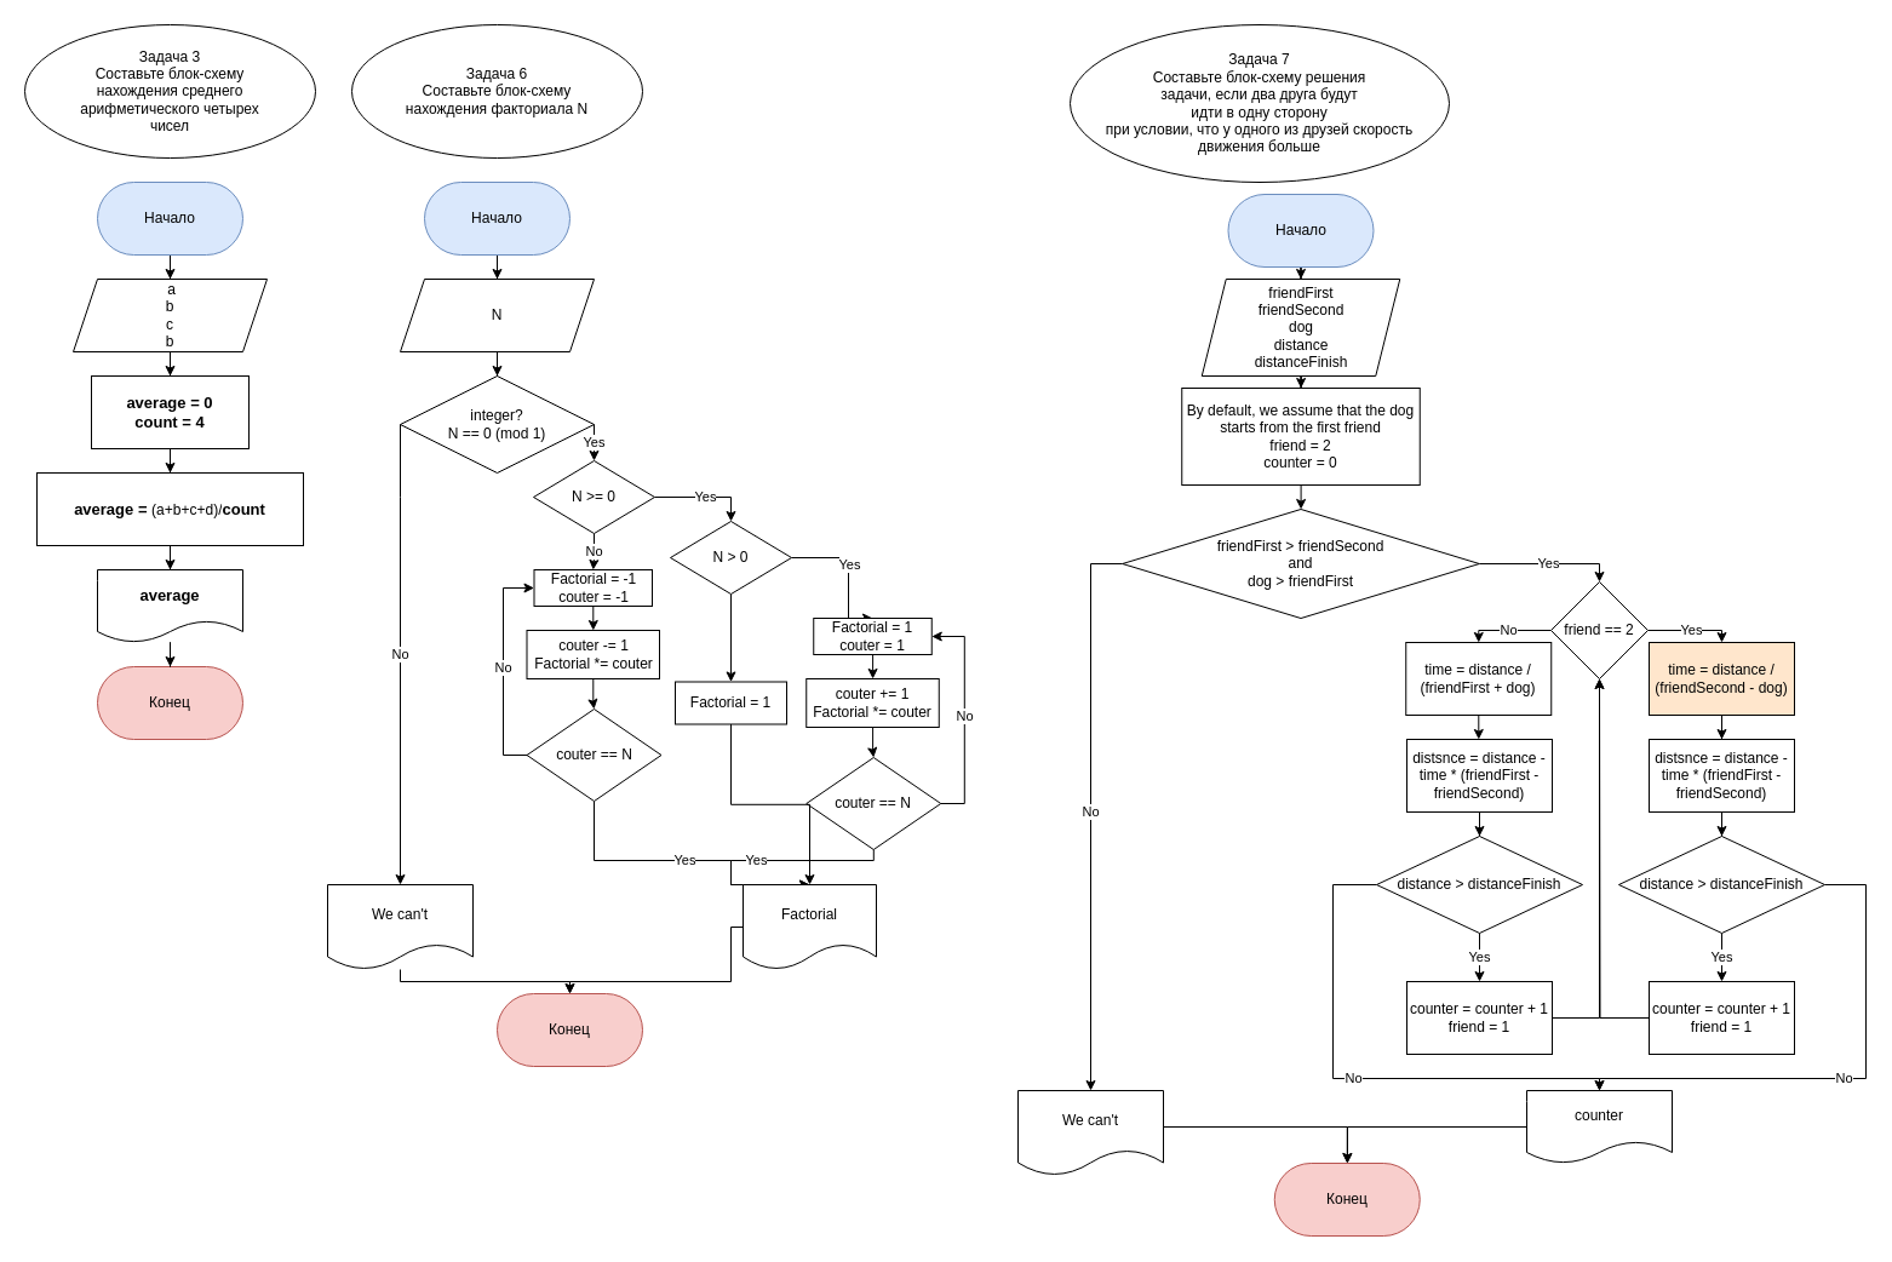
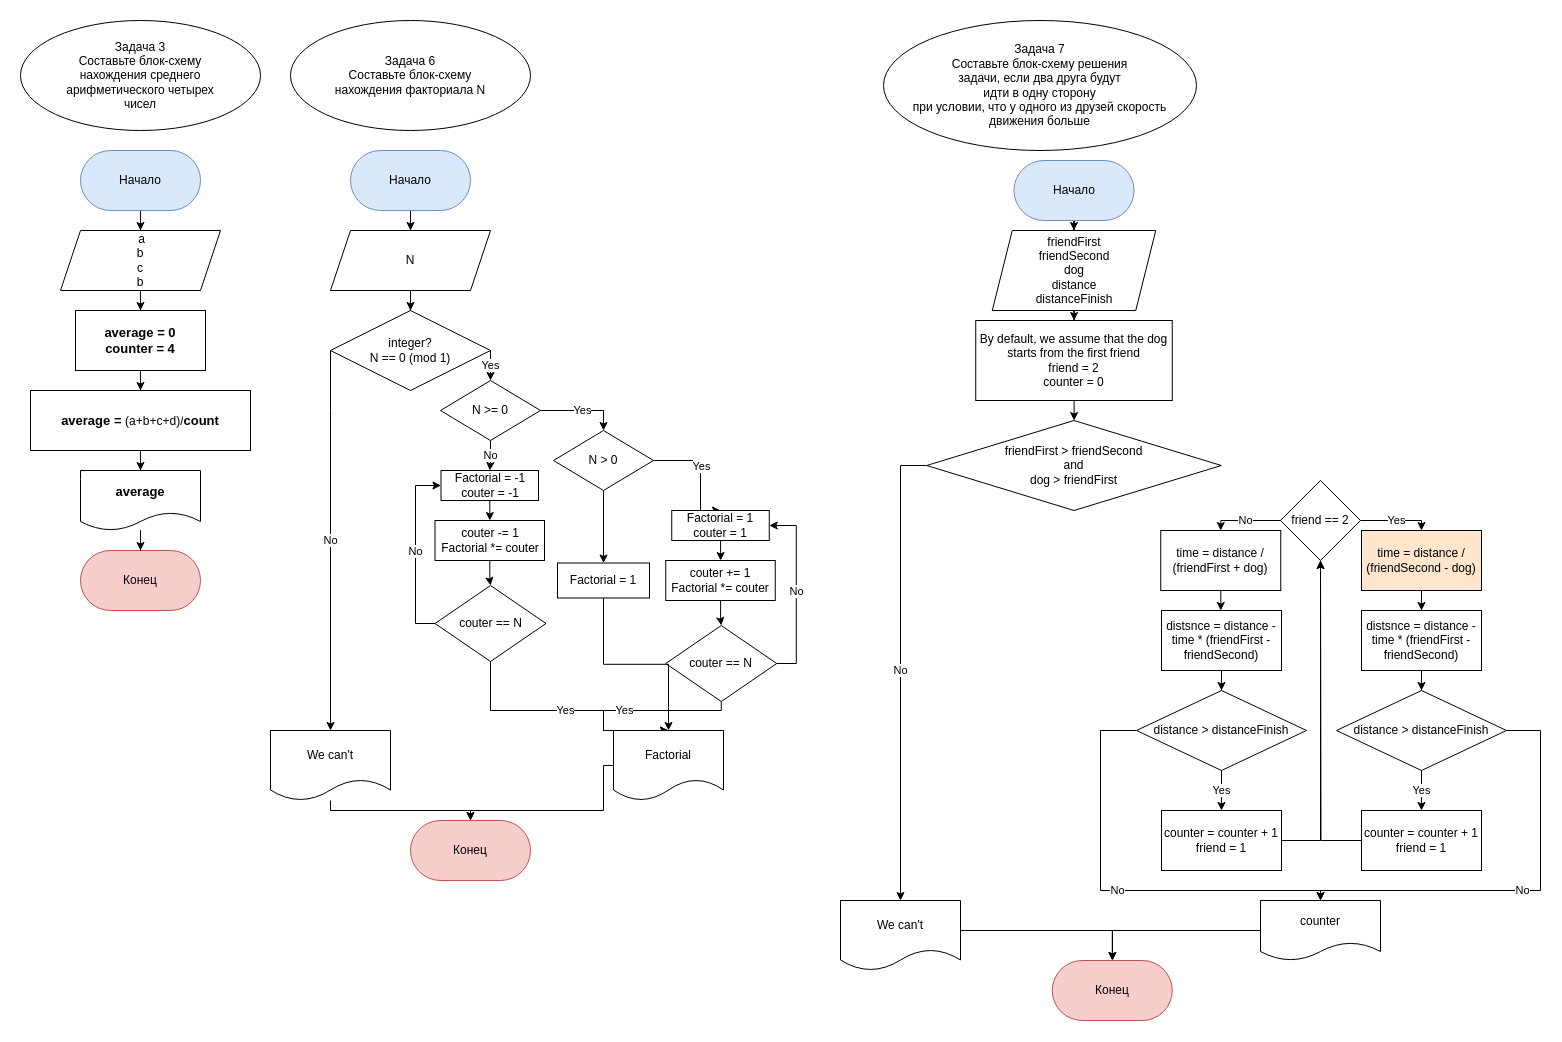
- <mxCell id="13" value="&lt;strong style=&quot;font-family: Arial; font-size: 13px; text-align: start; background-color: rgb(255, 255, 255);&quot;&gt;average = 0&lt;br&gt;count = 4&lt;br&gt;&lt;/strong&gt;" style="rounded=0;whiteSpace=wrap;html=1;" parent="1" vertex="1"><mxGeometry x="75" y="310" width="130" height="60" as="geometry" /></mxCell>
+ <mxCell id="13" value="&lt;strong style=&quot;font-family: Arial; font-size: 13px; text-align: start; background-color: rgb(255, 255, 255);&quot;&gt;average = 0&lt;br&gt;counter = 4&lt;br&gt;&lt;/strong&gt;" style="rounded=0;whiteSpace=wrap;html=1;" parent="1" vertex="1"><mxGeometry x="75" y="310" width="130" height="60" as="geometry" /></mxCell>
- <mxCell id="58" value="Yes" style="edgeStyle=orthogonalEdgeStyle;rounded=0;orthogonalLoop=1;jettySize=auto;html=1;" edge="1" parent="1" source="59" target="64"><mxGeometry relative="1" as="geometry"><mxPoint x="1330" y="590" as="targetPoint" /><Array as="points"><mxPoint x="1320" y="465" /></Array></mxGeometry></mxCell>
